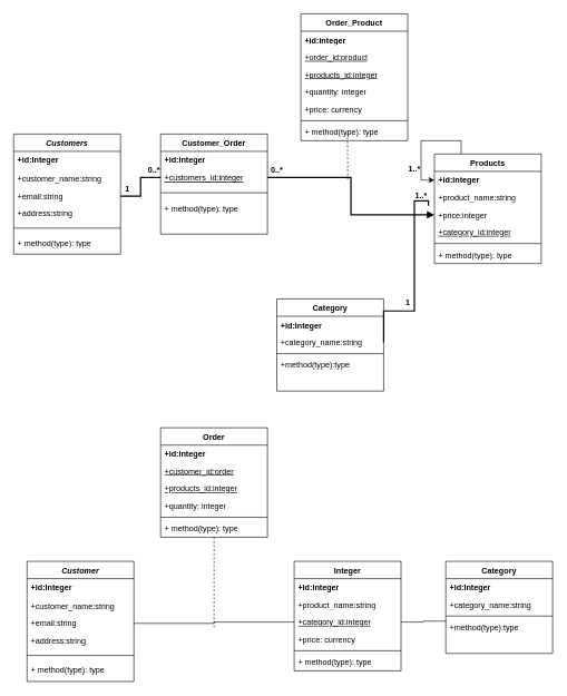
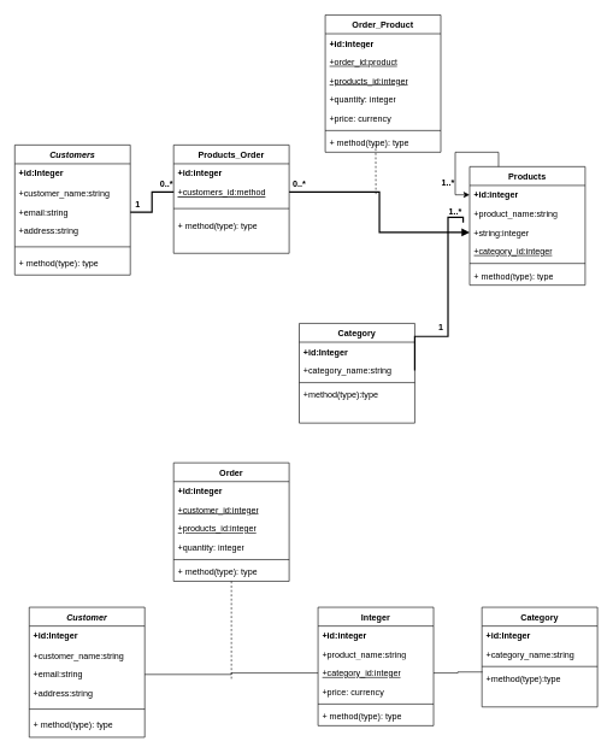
- <mxCell id="14" value="Customer_Order" style="swimlane;fontStyle=1;align=center;verticalAlign=top;childLayout=stackLayout;horizontal=1;startSize=26;horizontalStack=0;resizeParent=1;resizeLast=0;collapsible=1;marginBottom=0;rounded=0;shadow=0;strokeWidth=1;" parent="1" vertex="1"><mxGeometry x="240" y="200" width="160" height="150" as="geometry"><mxRectangle x="340" y="380" width="170" height="26" as="alternateBounds" /></mxGeometry></mxCell>
+ <mxCell id="14" value="Products_Order" style="swimlane;fontStyle=1;align=center;verticalAlign=top;childLayout=stackLayout;horizontal=1;startSize=26;horizontalStack=0;resizeParent=1;resizeLast=0;collapsible=1;marginBottom=0;rounded=0;shadow=0;strokeWidth=1;" parent="1" vertex="1"><mxGeometry x="240" y="200" width="160" height="150" as="geometry"><mxRectangle x="340" y="380" width="170" height="26" as="alternateBounds" /></mxGeometry></mxCell>
- <mxCell id="16" value="+customers_id:integer" style="text;align=left;verticalAlign=top;spacingLeft=4;spacingRight=4;overflow=hidden;rotatable=0;points=[[0,0.5],[1,0.5]];portConstraint=eastwest;rounded=0;shadow=0;html=0;fontStyle=4" parent="14" vertex="1"><mxGeometry y="52" width="160" height="26" as="geometry" /></mxCell>
+ <mxCell id="16" value="+customers_id:method" style="text;align=left;verticalAlign=top;spacingLeft=4;spacingRight=4;overflow=hidden;rotatable=0;points=[[0,0.5],[1,0.5]];portConstraint=eastwest;rounded=0;shadow=0;html=0;fontStyle=4" parent="14" vertex="1"><mxGeometry y="52" width="160" height="26" as="geometry" /></mxCell>
- <mxCell id="22" value="+price:integer" style="text;align=left;verticalAlign=top;spacingLeft=4;spacingRight=4;overflow=hidden;rotatable=0;points=[[0,0.5],[1,0.5]];portConstraint=eastwest;rounded=0;shadow=0;html=0;" parent="19" vertex="1"><mxGeometry y="78" width="160" height="26" as="geometry" /></mxCell>
+ <mxCell id="22" value="+string:integer" style="text;align=left;verticalAlign=top;spacingLeft=4;spacingRight=4;overflow=hidden;rotatable=0;points=[[0,0.5],[1,0.5]];portConstraint=eastwest;rounded=0;shadow=0;html=0;" parent="19" vertex="1"><mxGeometry y="78" width="160" height="26" as="geometry" /></mxCell>
- <mxCell id="30" value="&lt;u&gt;+customer_id:order&lt;/u&gt;" style="text;strokeColor=none;fillColor=none;align=left;verticalAlign=top;spacingLeft=4;spacingRight=4;overflow=hidden;rotatable=0;points=[[0,0.5],[1,0.5]];portConstraint=eastwest;whiteSpace=wrap;html=1;" vertex="1" parent="28"><mxGeometry y="52" width="160" height="26" as="geometry" /></mxCell>
+ <mxCell id="30" value="&lt;u&gt;+customer_id:integer&lt;/u&gt;" style="text;strokeColor=none;fillColor=none;align=left;verticalAlign=top;spacingLeft=4;spacingRight=4;overflow=hidden;rotatable=0;points=[[0,0.5],[1,0.5]];portConstraint=eastwest;whiteSpace=wrap;html=1;" vertex="1" parent="28"><mxGeometry y="52" width="160" height="26" as="geometry" /></mxCell>
